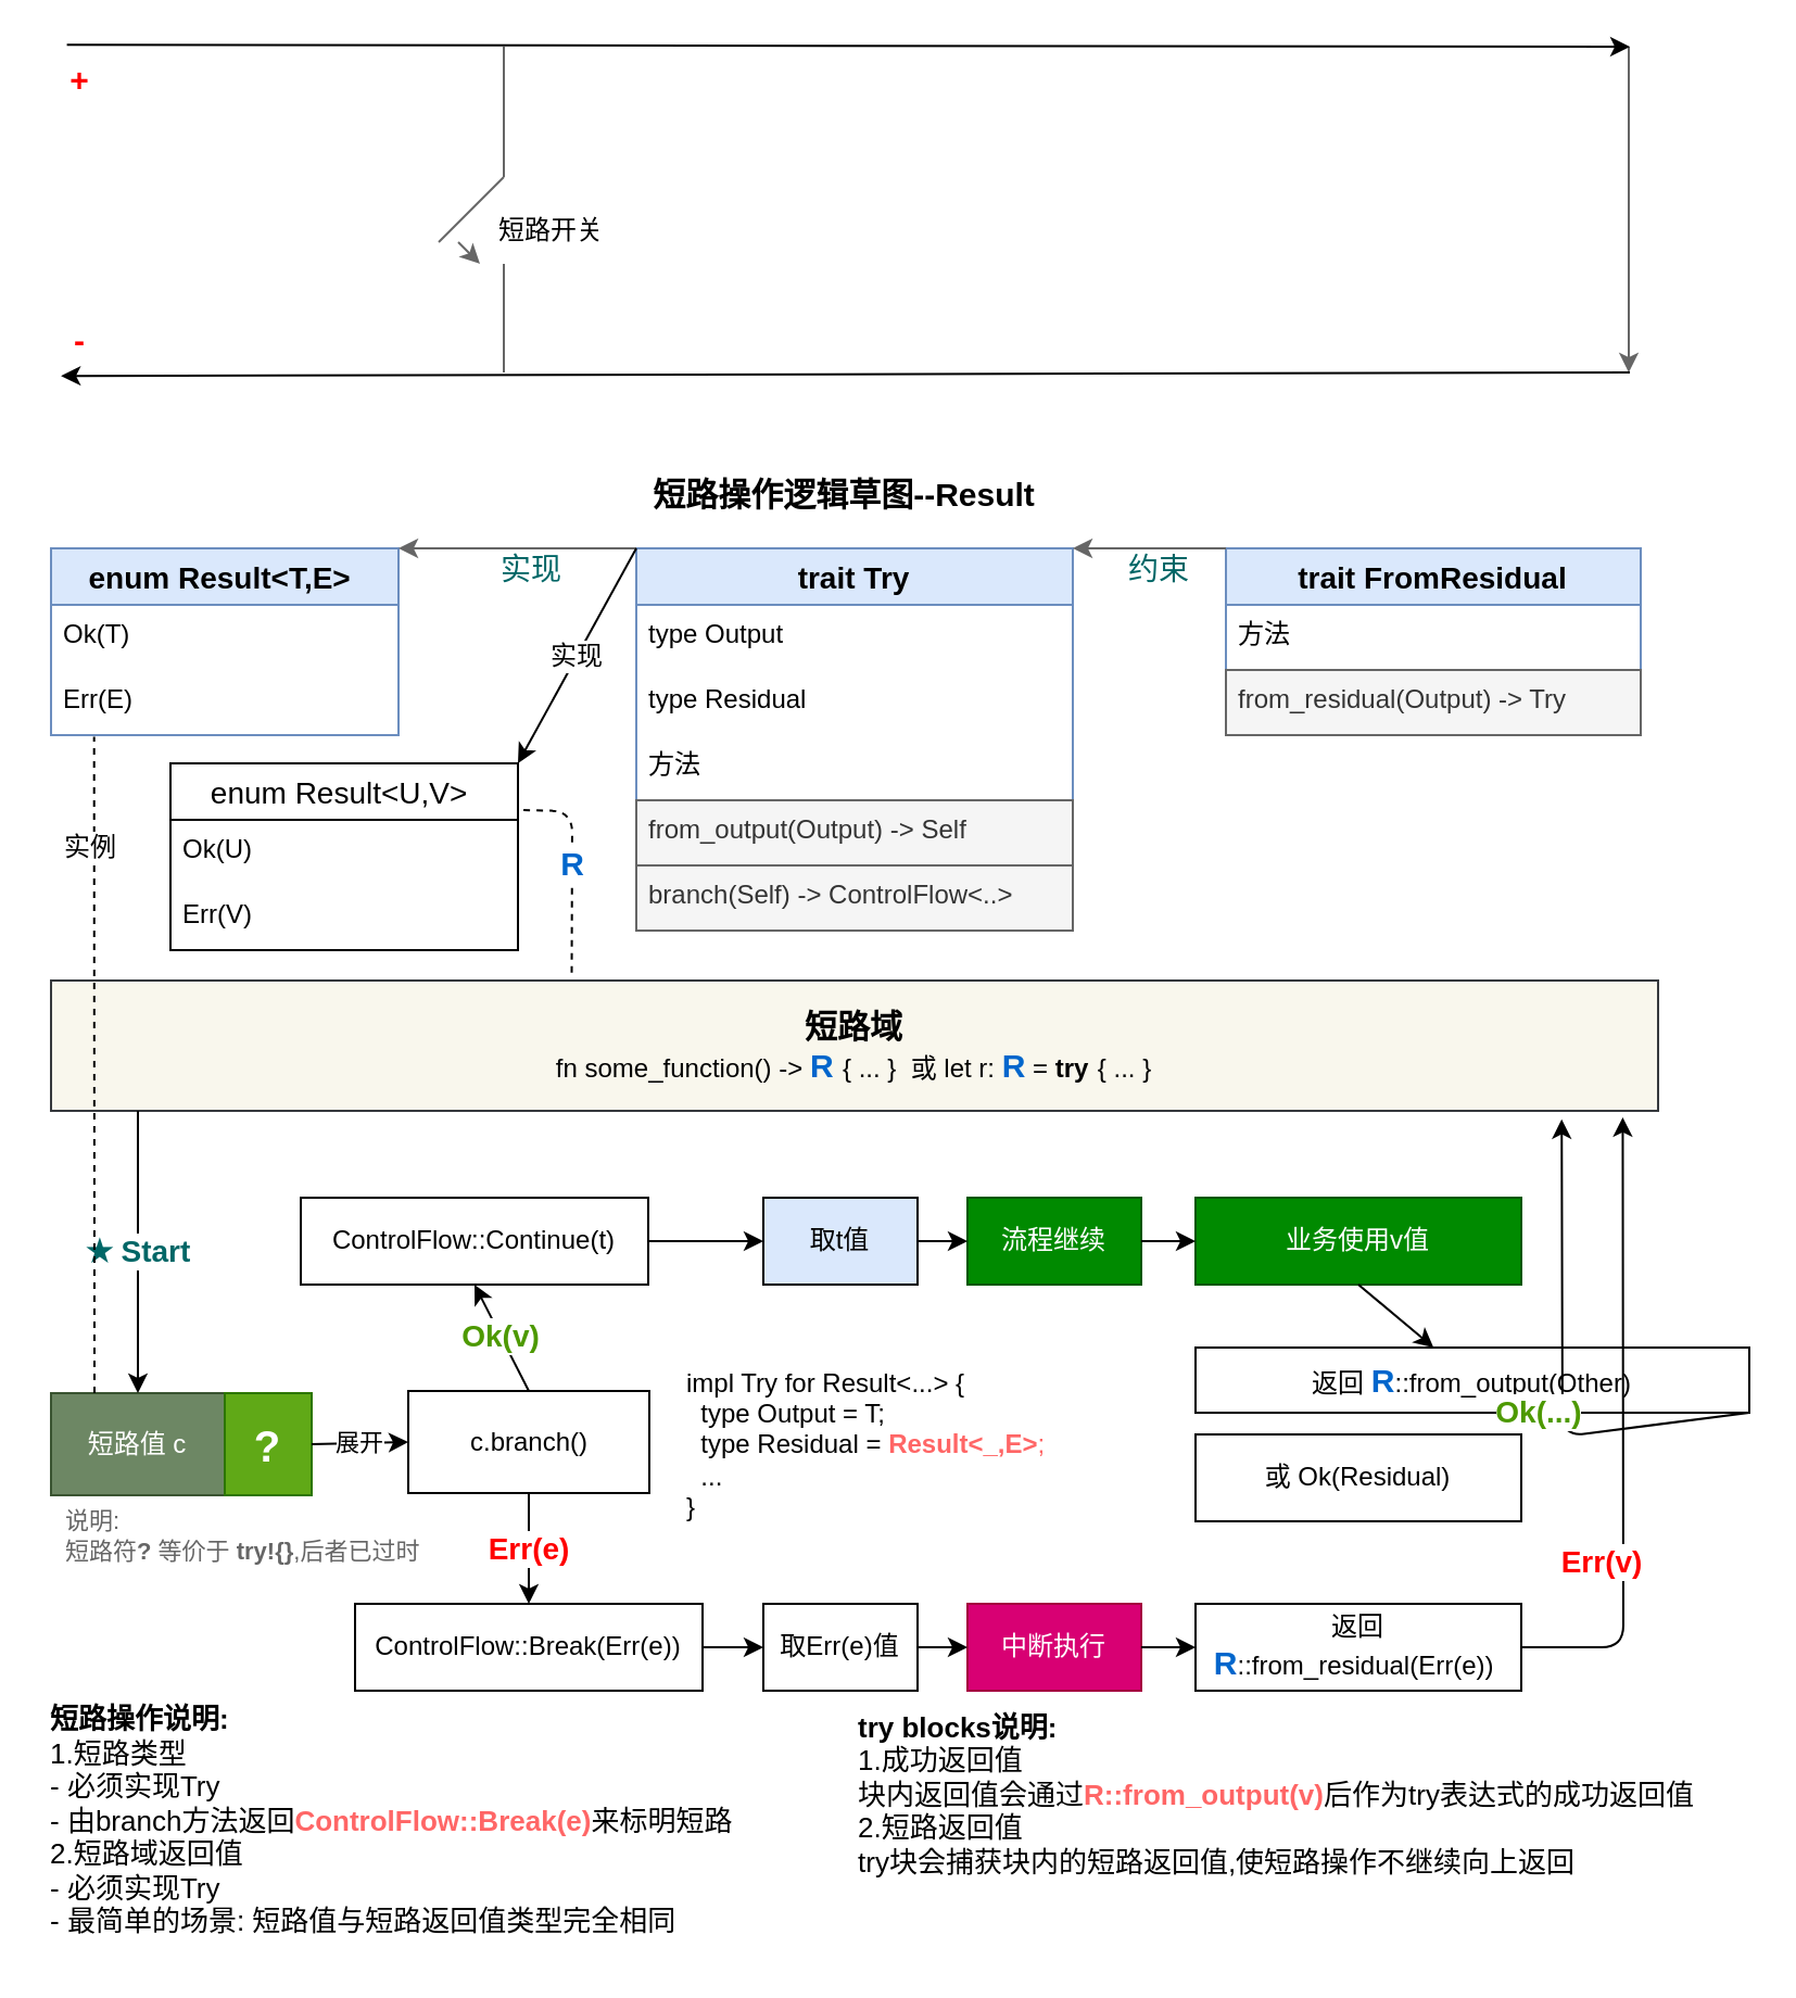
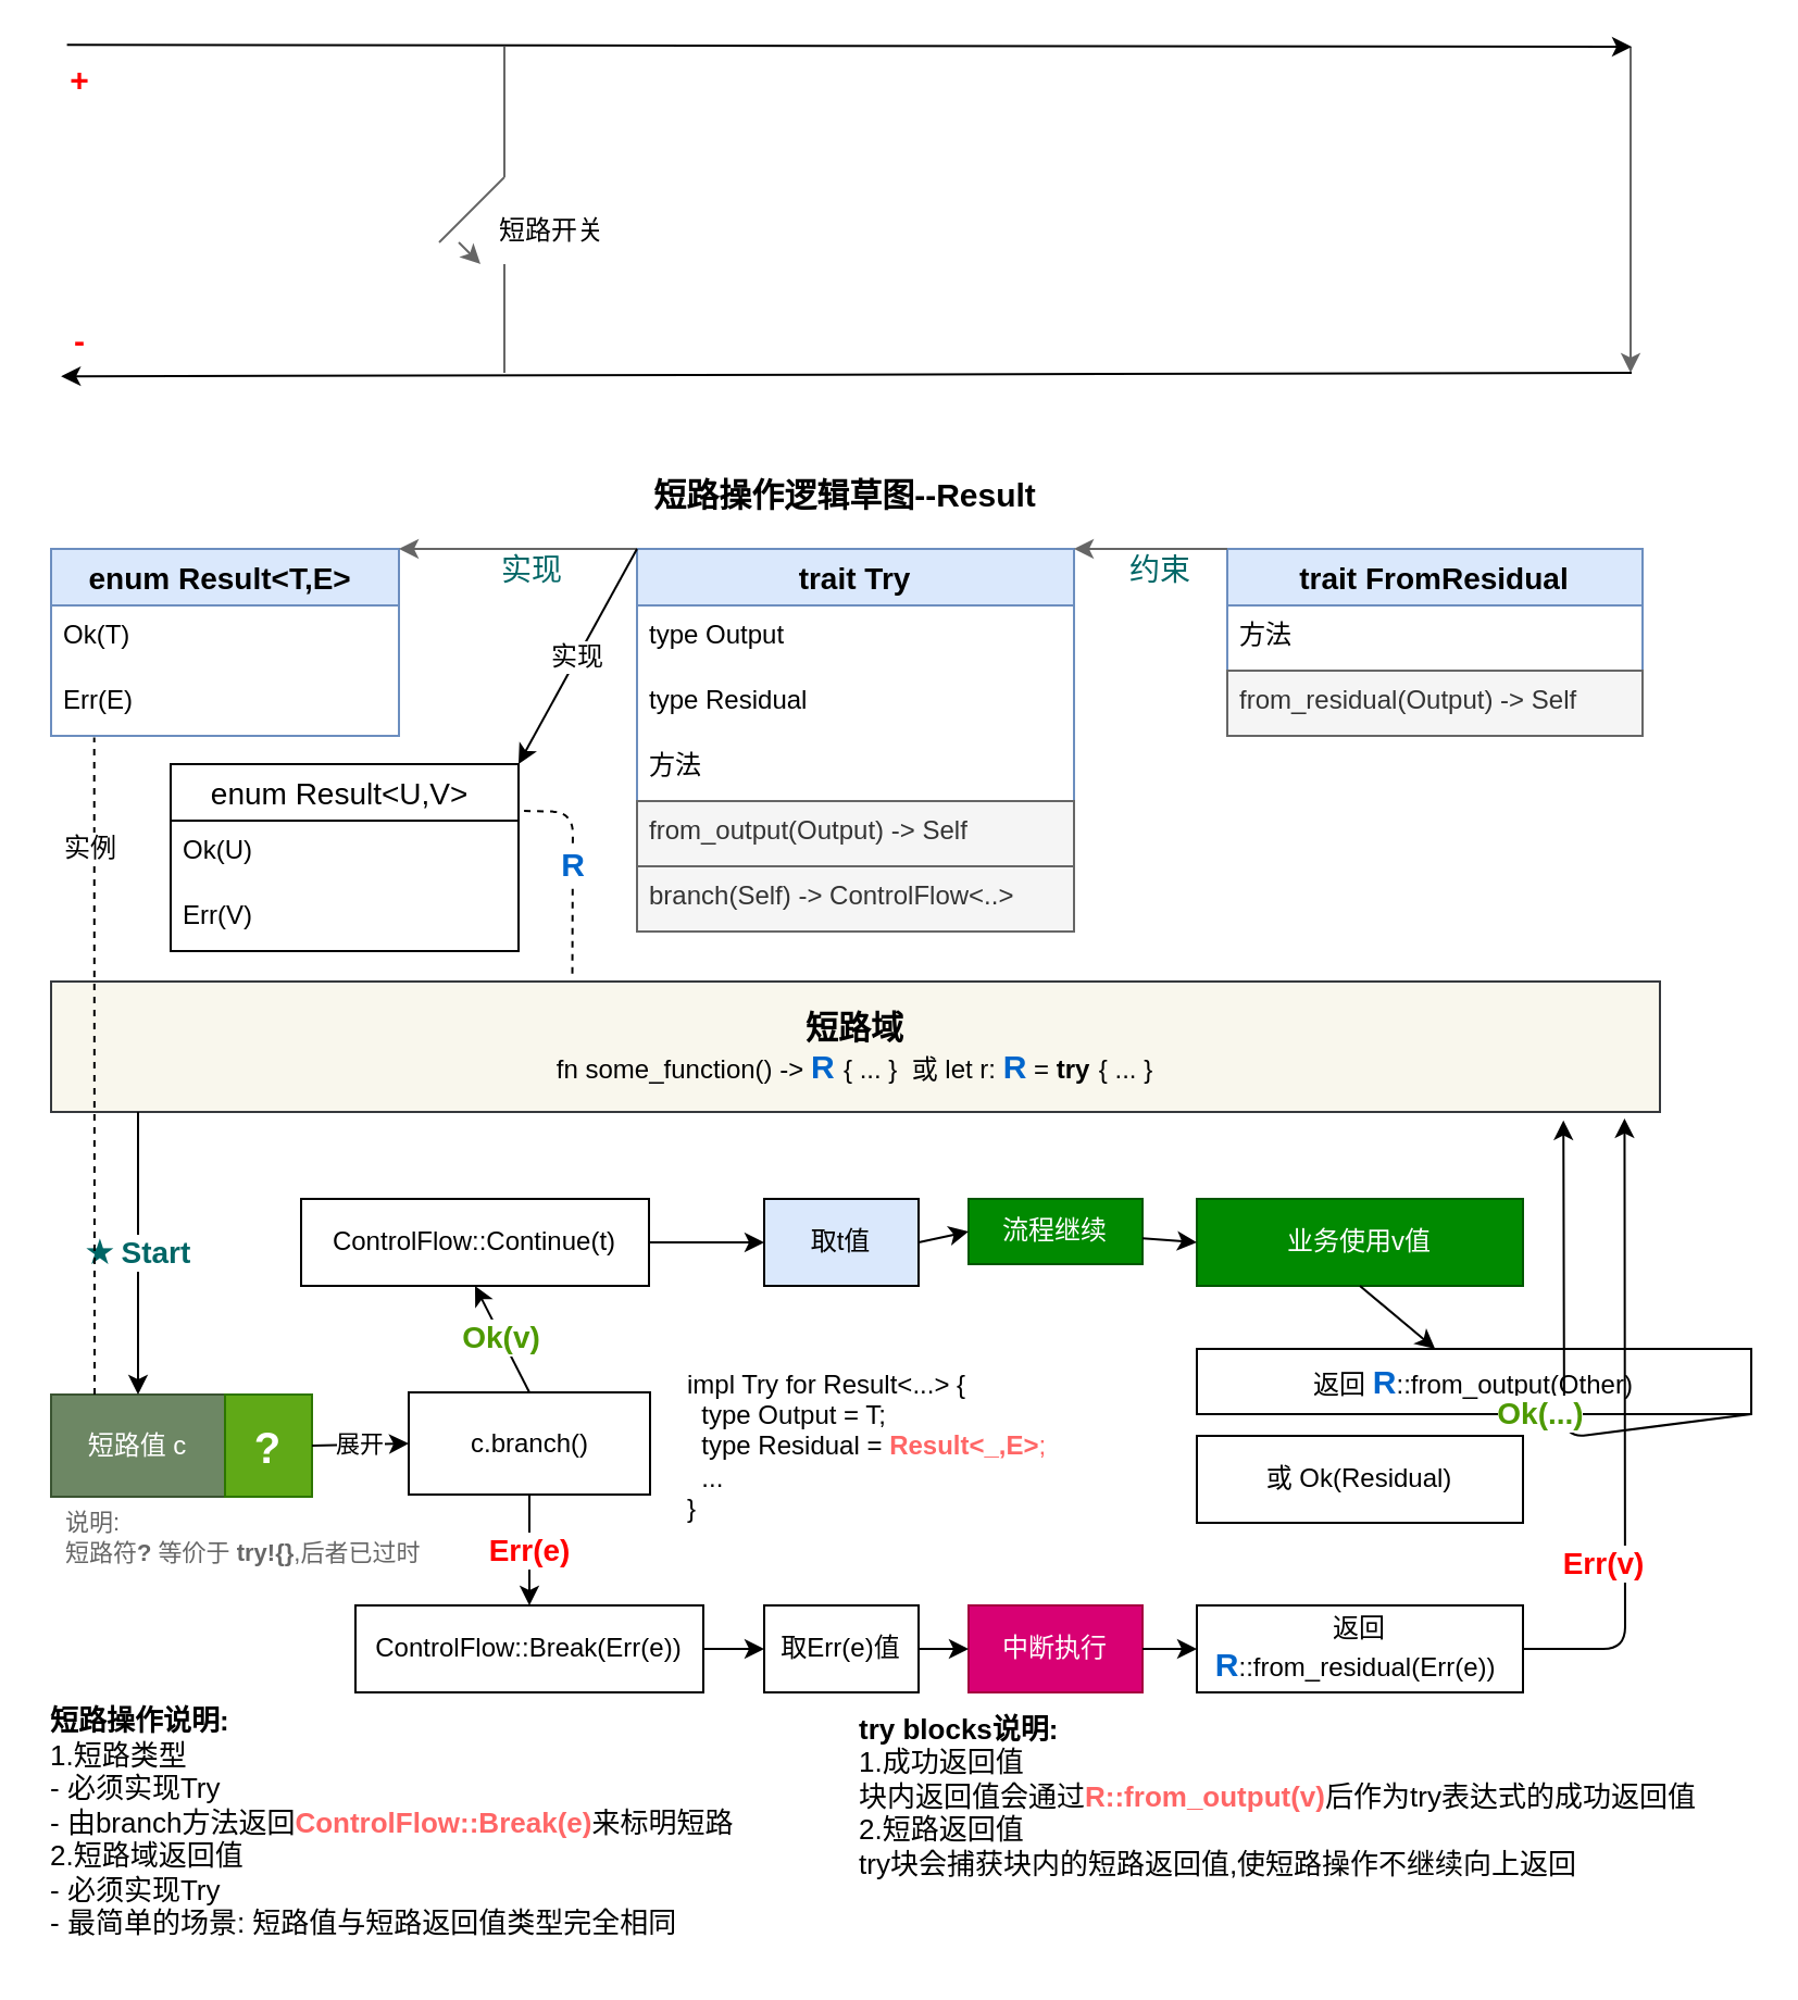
- <mxCell id="33" value="from_residual(Output) -&gt; Try" style="text;strokeColor=#666666;fillColor=#f5f5f5;spacingLeft=4;spacingRight=4;overflow=hidden;rotatable=0;points=[[0,0.5],[1,0.5]];portConstraint=eastwest;fontSize=12;fontColor=#333333;" parent="31" vertex="1"><mxGeometry y="56" width="191" height="30" as="geometry" /></mxCell>
+ <mxCell id="33" value="from_residual(Output) -&gt; Self" style="text;strokeColor=#666666;fillColor=#f5f5f5;spacingLeft=4;spacingRight=4;overflow=hidden;rotatable=0;points=[[0,0.5],[1,0.5]];portConstraint=eastwest;fontSize=12;fontColor=#333333;" parent="31" vertex="1"><mxGeometry y="56" width="191" height="30" as="geometry" /></mxCell>
- <mxCell id="17" value="流程继续" style="rounded=0;whiteSpace=wrap;html=1;fillColor=#008a00;fontColor=#ffffff;strokeColor=#005700;" parent="1" vertex="1"><mxGeometry x="445" y="551" width="80" height="40" as="geometry" /></mxCell>
+ <mxCell id="17" value="流程继续" style="rounded=0;whiteSpace=wrap;html=1;fillColor=#008a00;fontColor=#ffffff;strokeColor=#005700;" parent="1" vertex="1"><mxGeometry x="445" y="551" width="80" height="30" as="geometry" /></mxCell>
